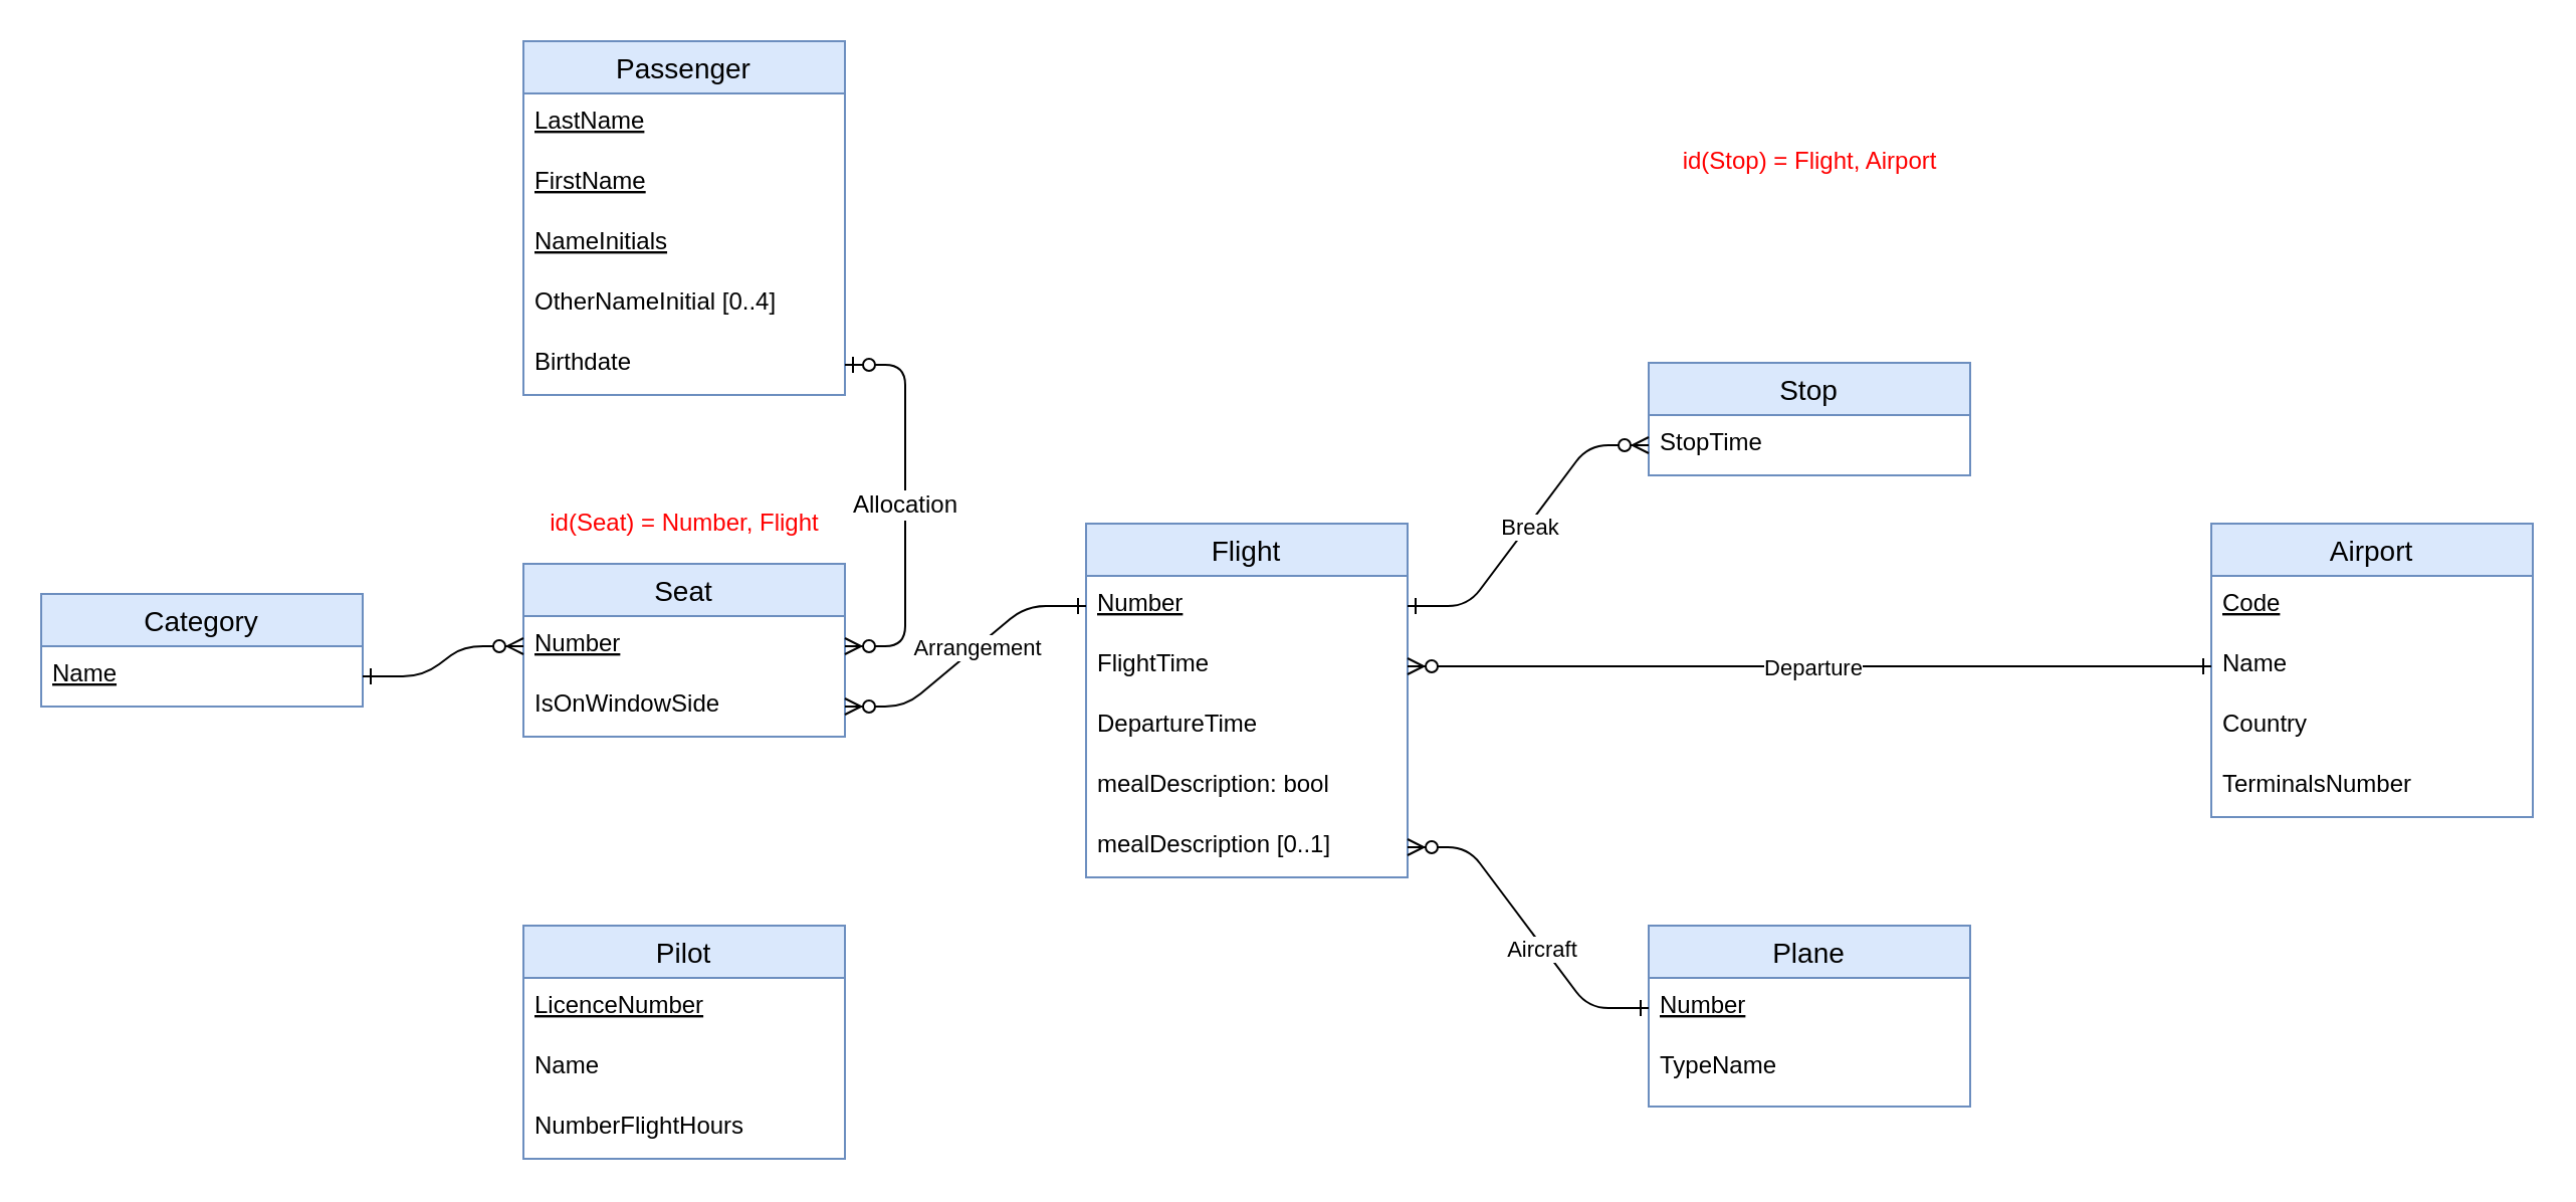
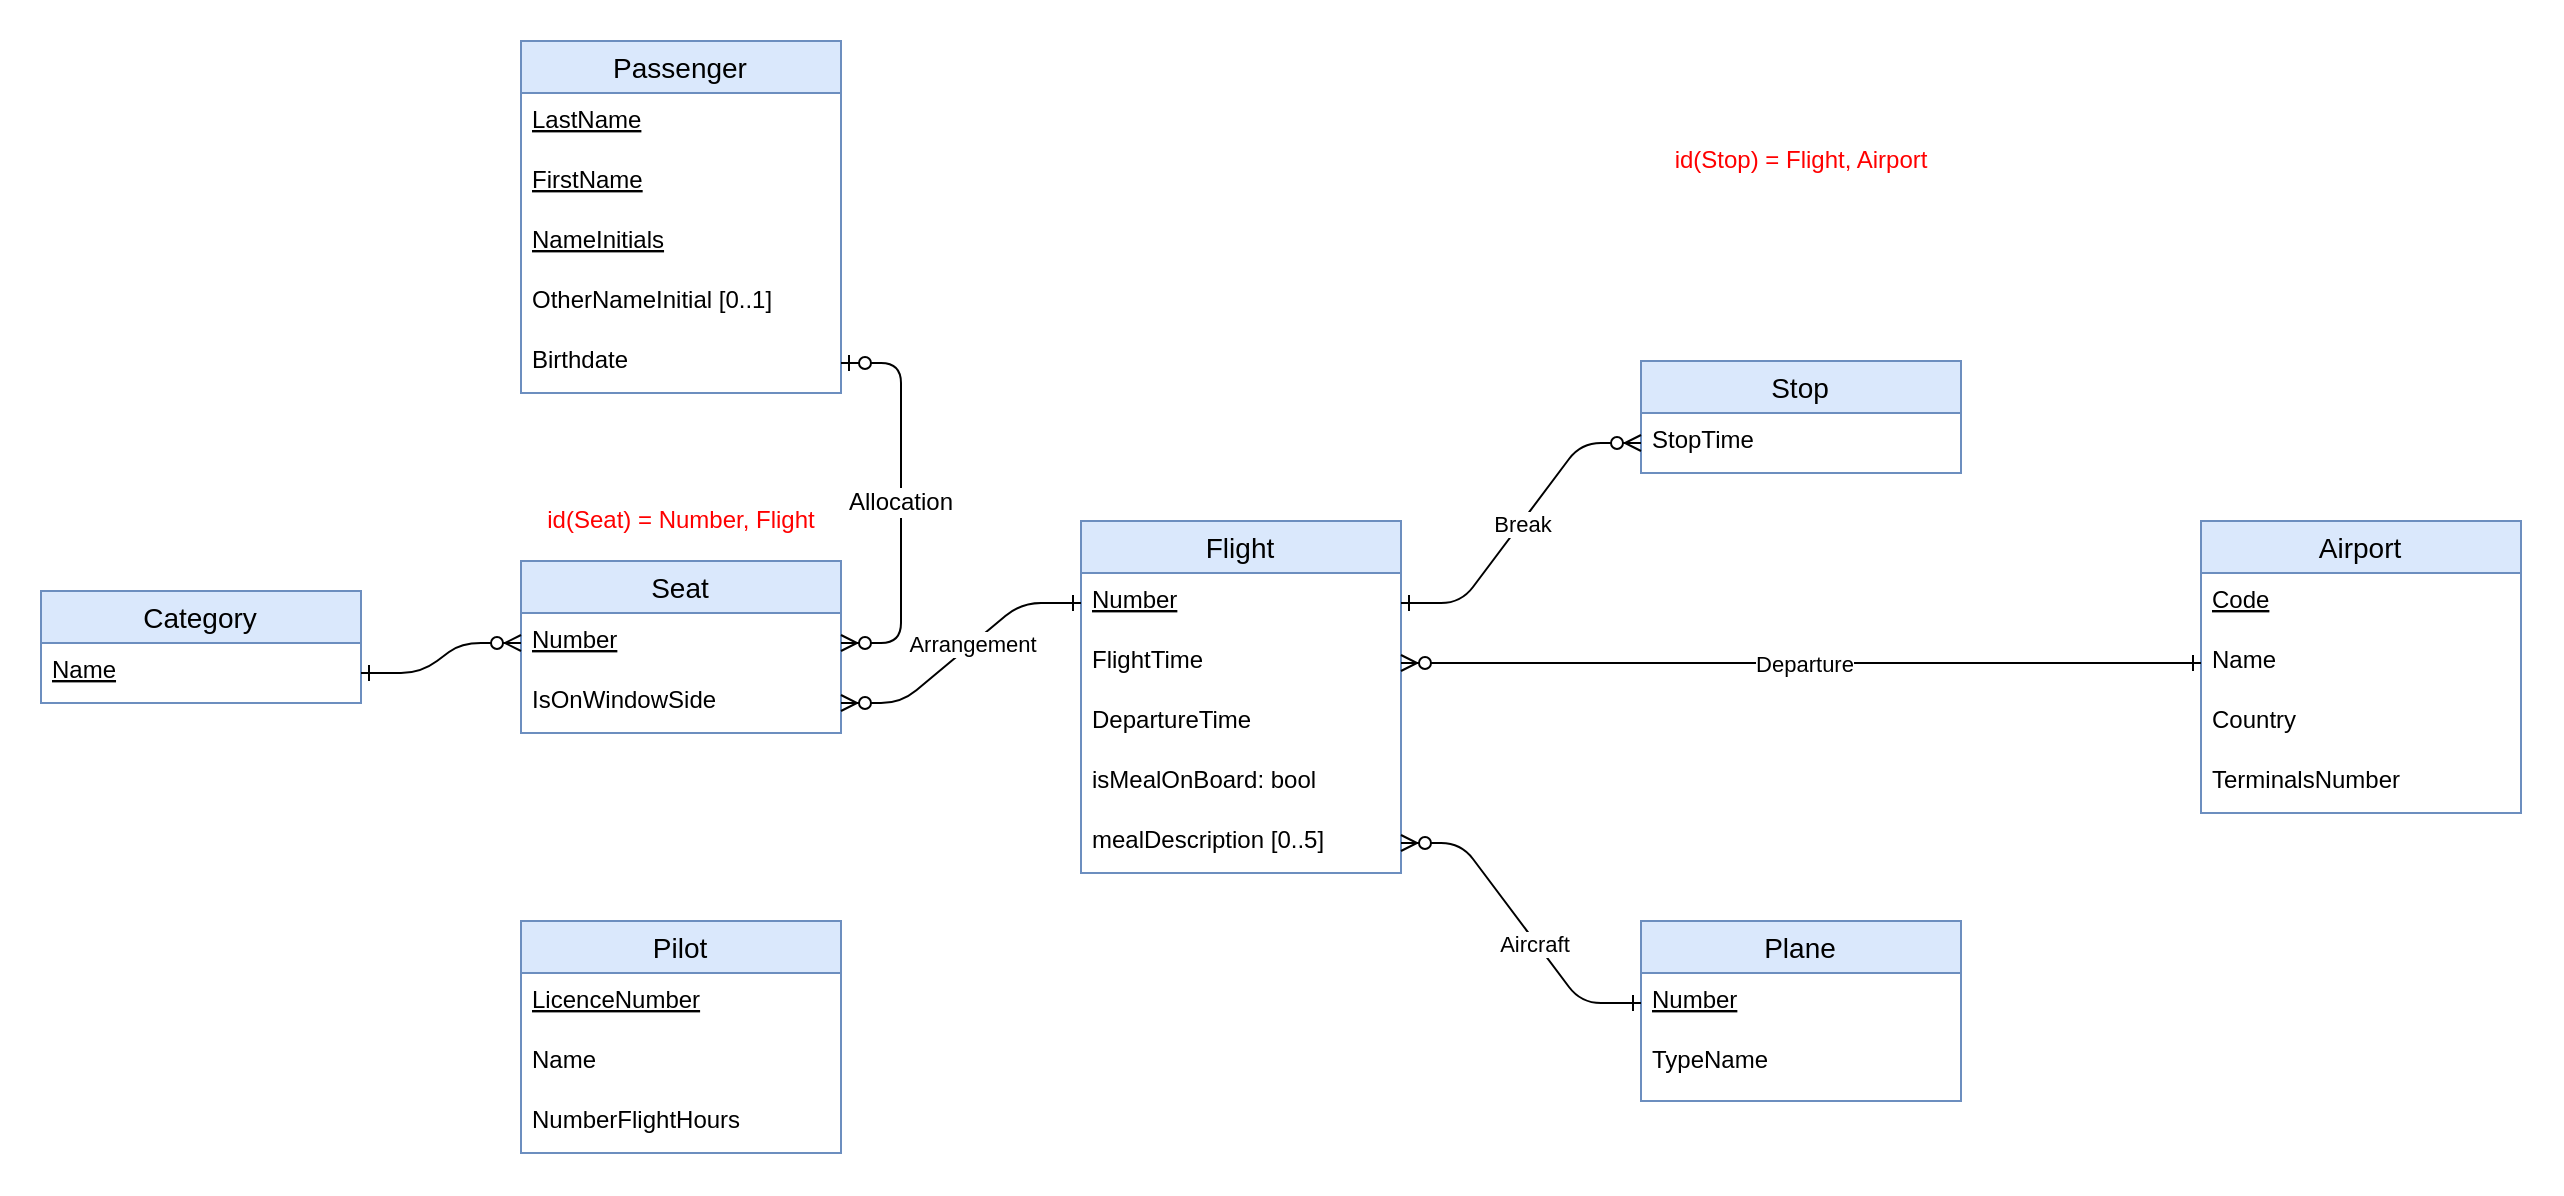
- <mxCell id="15" value="OtherNameInitial [0..4]" style="text;strokeColor=none;fillColor=none;spacingLeft=4;spacingRight=4;overflow=hidden;rotatable=0;points=[[0,0.5],[1,0.5]];portConstraint=eastwest;fontSize=12;" parent="11" vertex="1"><mxGeometry y="116" width="160" height="30" as="geometry" /></mxCell>
+ <mxCell id="15" value="OtherNameInitial [0..1]" style="text;strokeColor=none;fillColor=none;spacingLeft=4;spacingRight=4;overflow=hidden;rotatable=0;points=[[0,0.5],[1,0.5]];portConstraint=eastwest;fontSize=12;" parent="11" vertex="1"><mxGeometry y="116" width="160" height="30" as="geometry" /></mxCell>
- <mxCell id="9" value="mealDescription: bool" style="text;strokeColor=none;fillColor=none;spacingLeft=4;spacingRight=4;overflow=hidden;rotatable=0;points=[[0,0.5],[1,0.5]];portConstraint=eastwest;fontSize=12;fontStyle=0" parent="5" vertex="1"><mxGeometry y="116" width="160" height="30" as="geometry" /></mxCell>
+ <mxCell id="9" value="isMealOnBoard: bool" style="text;strokeColor=none;fillColor=none;spacingLeft=4;spacingRight=4;overflow=hidden;rotatable=0;points=[[0,0.5],[1,0.5]];portConstraint=eastwest;fontSize=12;fontStyle=0" parent="5" vertex="1"><mxGeometry y="116" width="160" height="30" as="geometry" /></mxCell>
- <mxCell id="10" value="mealDescription [0..1]" style="text;strokeColor=none;fillColor=none;spacingLeft=4;spacingRight=4;overflow=hidden;rotatable=0;points=[[0,0.5],[1,0.5]];portConstraint=eastwest;fontSize=12;fontStyle=0" parent="5" vertex="1"><mxGeometry y="146" width="160" height="30" as="geometry" /></mxCell>
+ <mxCell id="10" value="mealDescription [0..5]" style="text;strokeColor=none;fillColor=none;spacingLeft=4;spacingRight=4;overflow=hidden;rotatable=0;points=[[0,0.5],[1,0.5]];portConstraint=eastwest;fontSize=12;fontStyle=0" parent="5" vertex="1"><mxGeometry y="146" width="160" height="30" as="geometry" /></mxCell>
